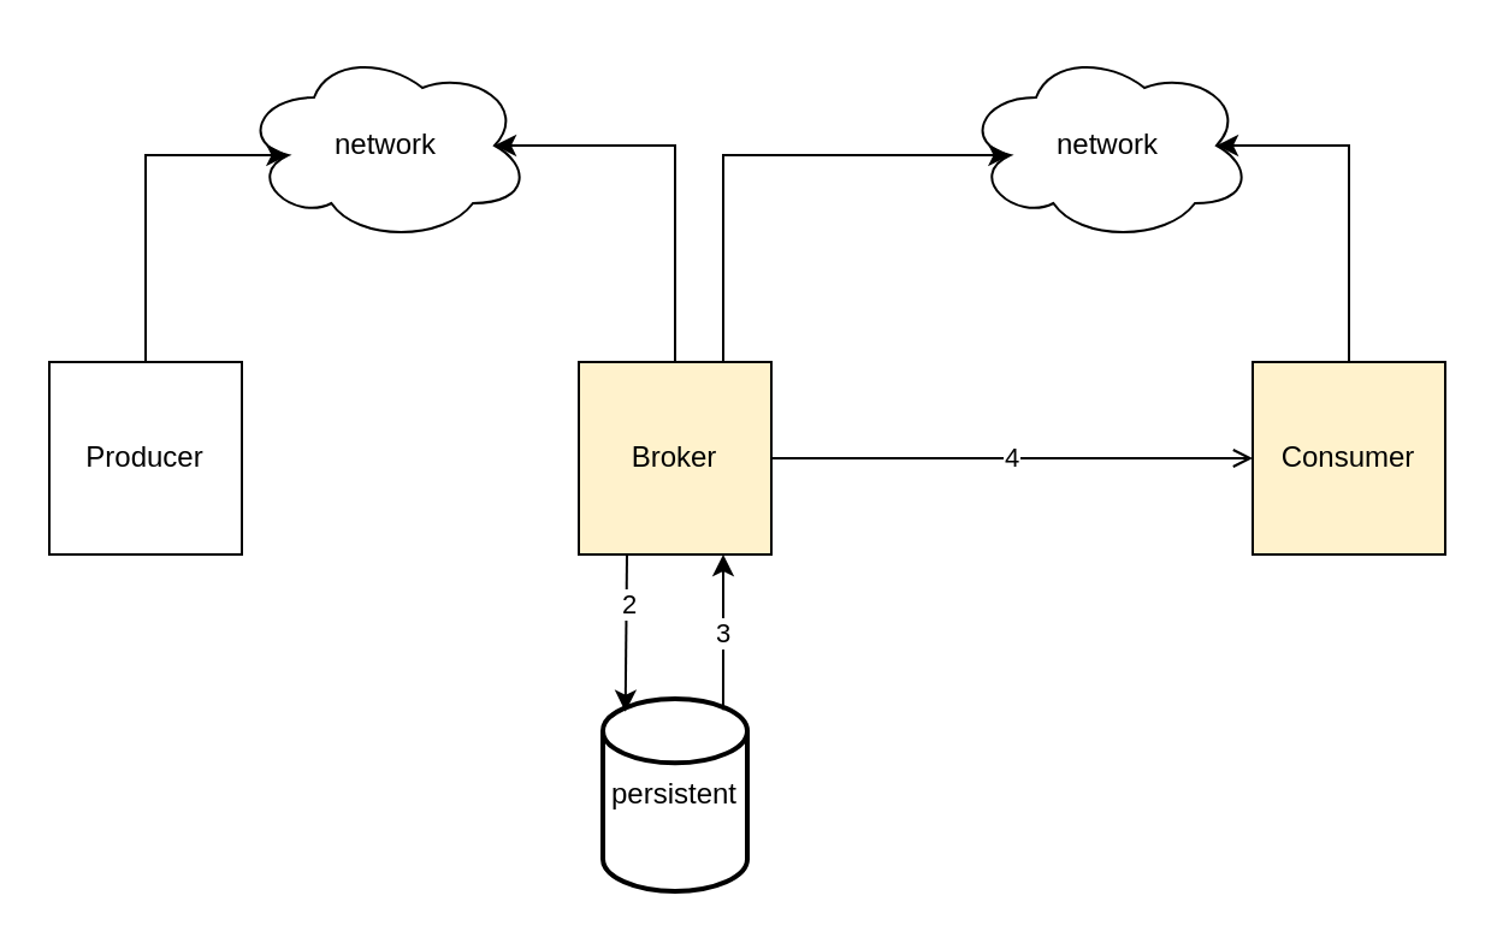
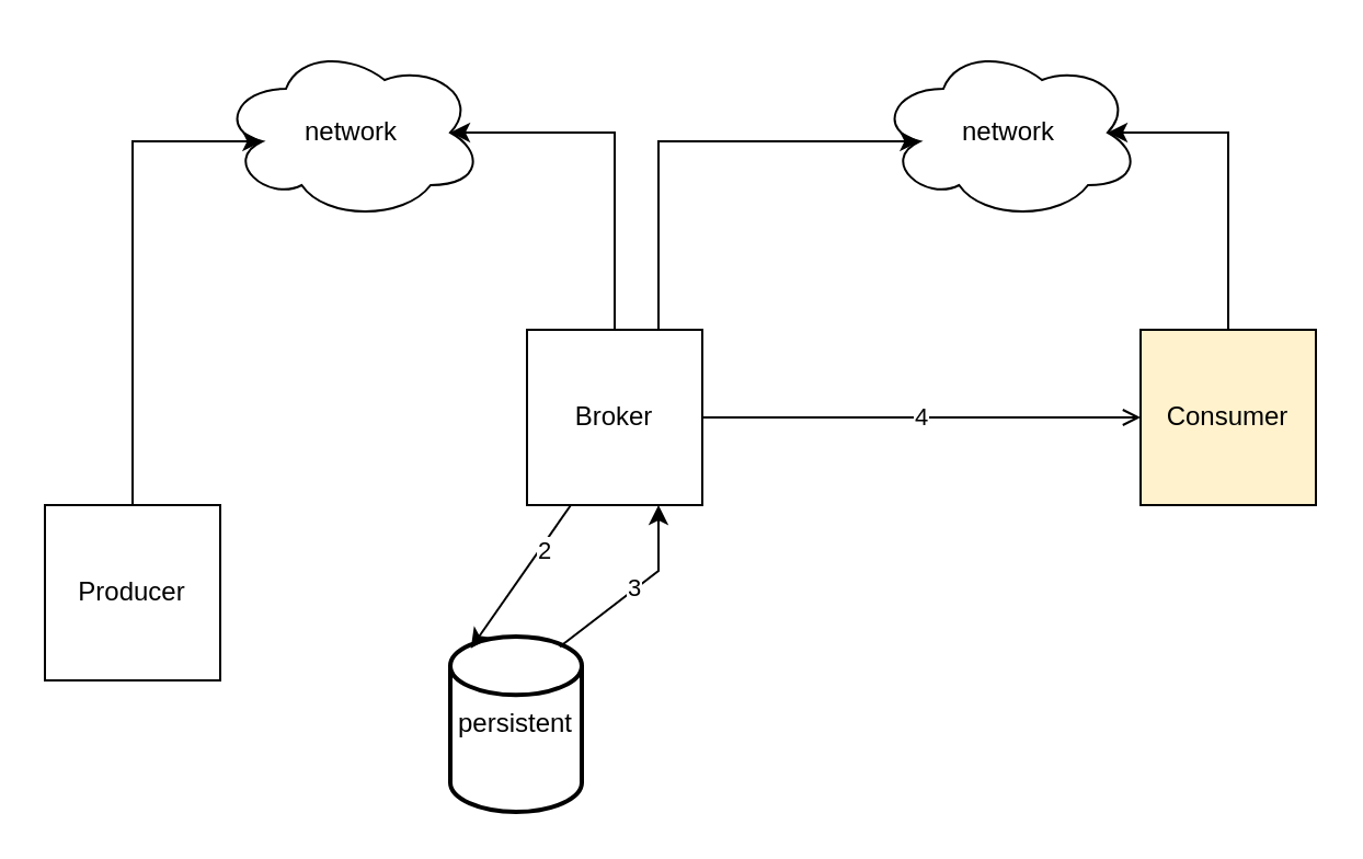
- <mxCell id="2" value="Producer" style="whiteSpace=wrap;html=1;aspect=fixed;" vertex="1" parent="1"><mxGeometry x="20" y="150" width="80" height="80" as="geometry" /></mxCell>
+ <mxCell id="2" value="Producer" style="whiteSpace=wrap;html=1;aspect=fixed;" vertex="1" parent="1"><mxGeometry x="20" y="230" width="80" height="80" as="geometry" /></mxCell>
- <mxCell id="4" value="Broker" style="whiteSpace=wrap;html=1;aspect=fixed;fillColor=#fff2cc;" vertex="1" parent="1"><mxGeometry x="240" y="150" width="80" height="80" as="geometry" /></mxCell>
+ <mxCell id="4" value="Broker" style="whiteSpace=wrap;html=1;aspect=fixed;" vertex="1" parent="1"><mxGeometry x="240" y="150" width="80" height="80" as="geometry" /></mxCell>
- <mxCell id="5" value="persistent" style="strokeWidth=2;html=1;shape=mxgraph.flowchart.database;whiteSpace=wrap;" vertex="1" parent="1"><mxGeometry x="250" y="290" width="60" height="80" as="geometry" /></mxCell>
+ <mxCell id="5" value="persistent" style="strokeWidth=2;html=1;shape=mxgraph.flowchart.database;whiteSpace=wrap;" vertex="1" parent="1"><mxGeometry x="205" y="290" width="60" height="80" as="geometry" /></mxCell>
